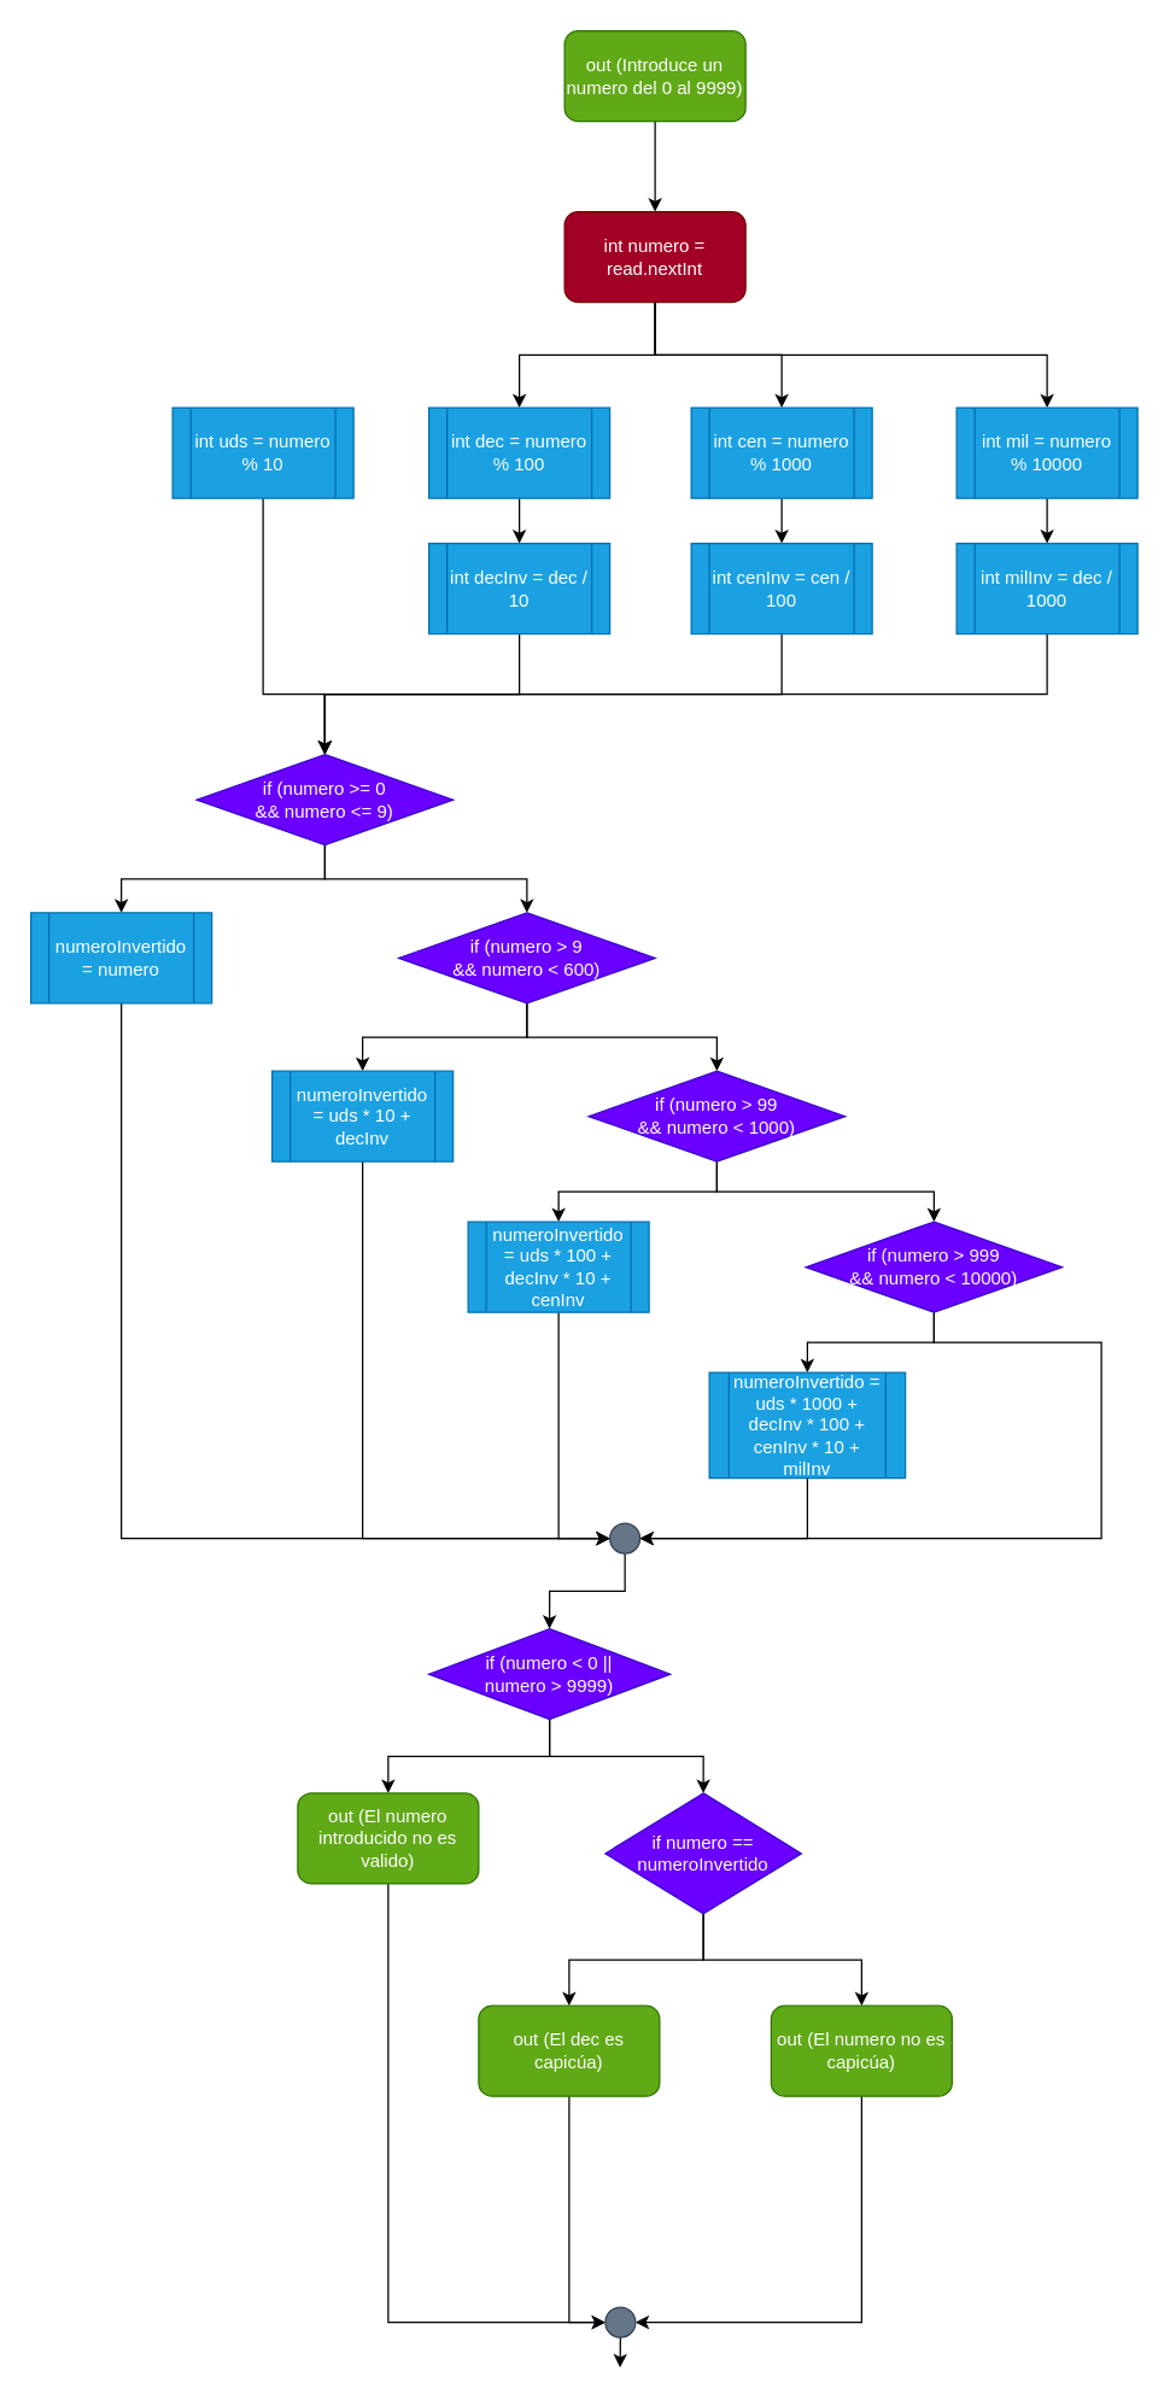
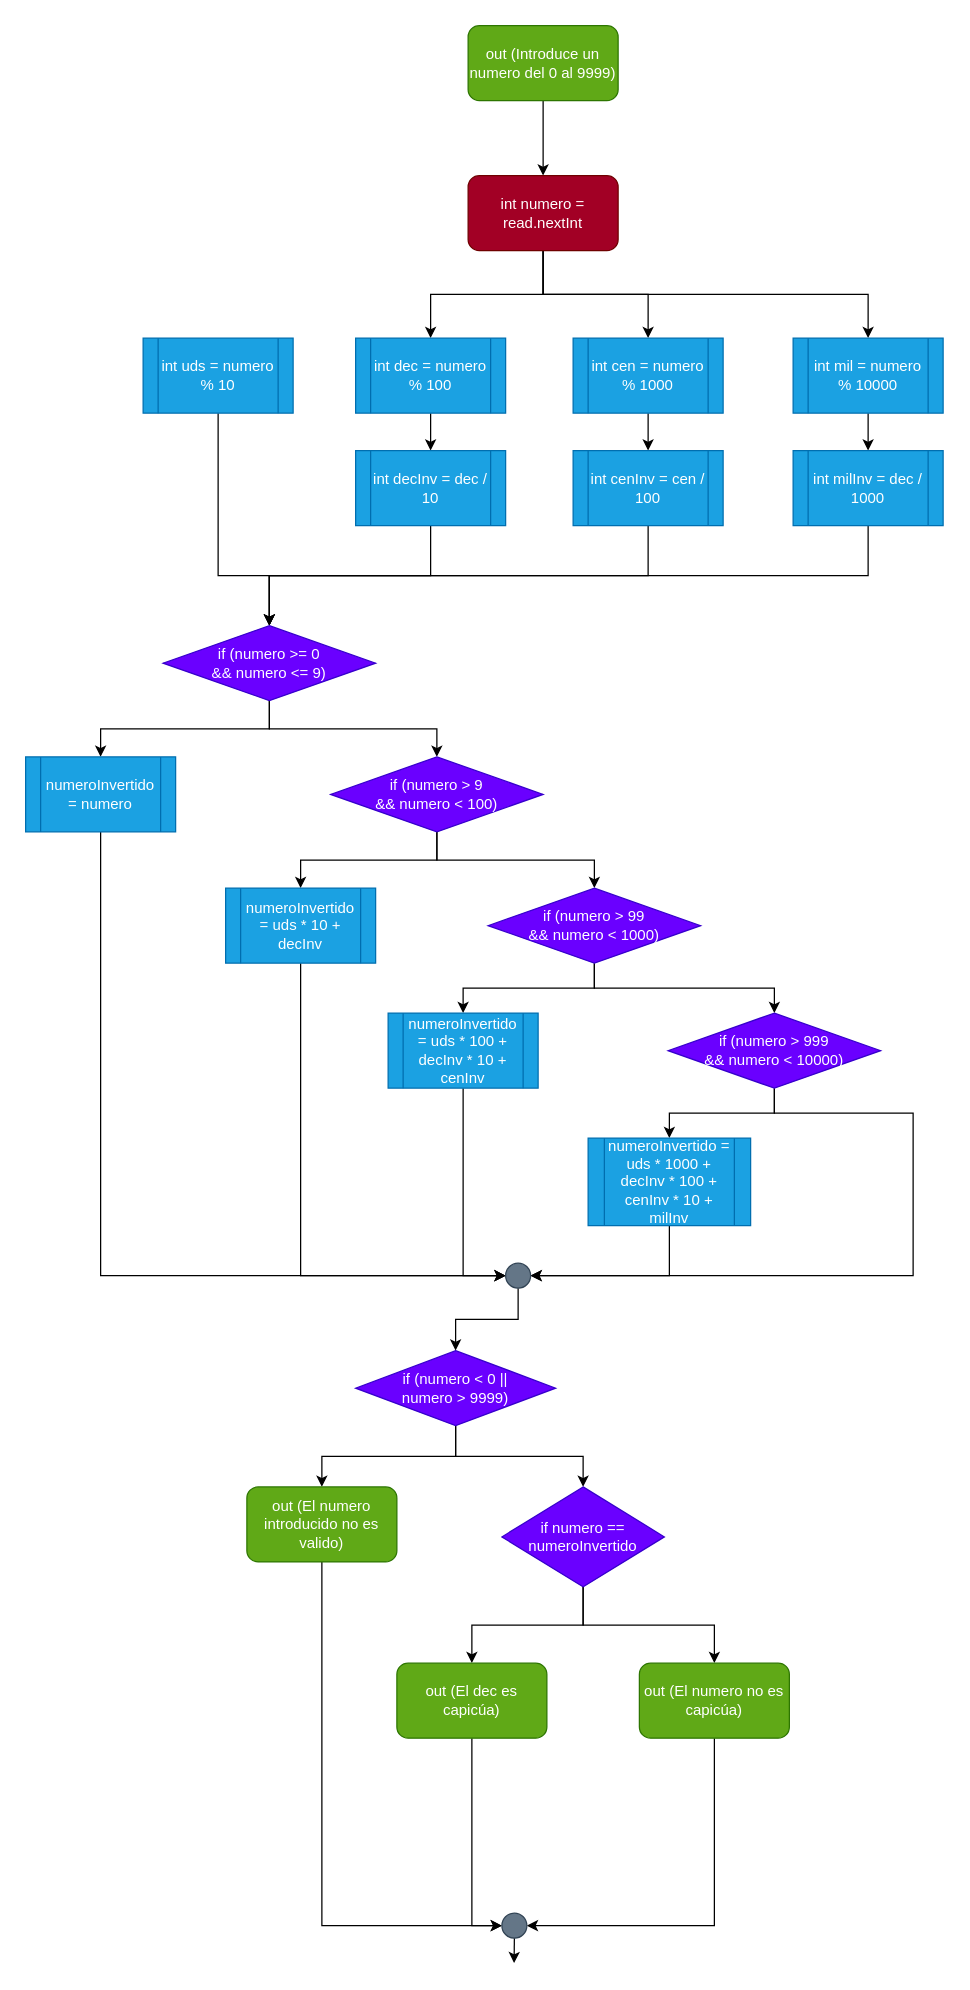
- <mxCell id="29" value="if (numero &amp;gt; 9&lt;br&gt;&amp;amp;&amp;amp; numero &amp;lt; 600)" style="rhombus;whiteSpace=wrap;html=1;fillColor=#6a00ff;fontColor=#ffffff;strokeColor=#3700CC;" parent="1" vertex="1"><mxGeometry x="264" y="605" width="170" height="60" as="geometry" /></mxCell>
+ <mxCell id="29" value="if (numero &amp;gt; 9&lt;br&gt;&amp;amp;&amp;amp; numero &amp;lt; 100)" style="rhombus;whiteSpace=wrap;html=1;fillColor=#6a00ff;fontColor=#ffffff;strokeColor=#3700CC;" parent="1" vertex="1"><mxGeometry x="264" y="605" width="170" height="60" as="geometry" /></mxCell>
